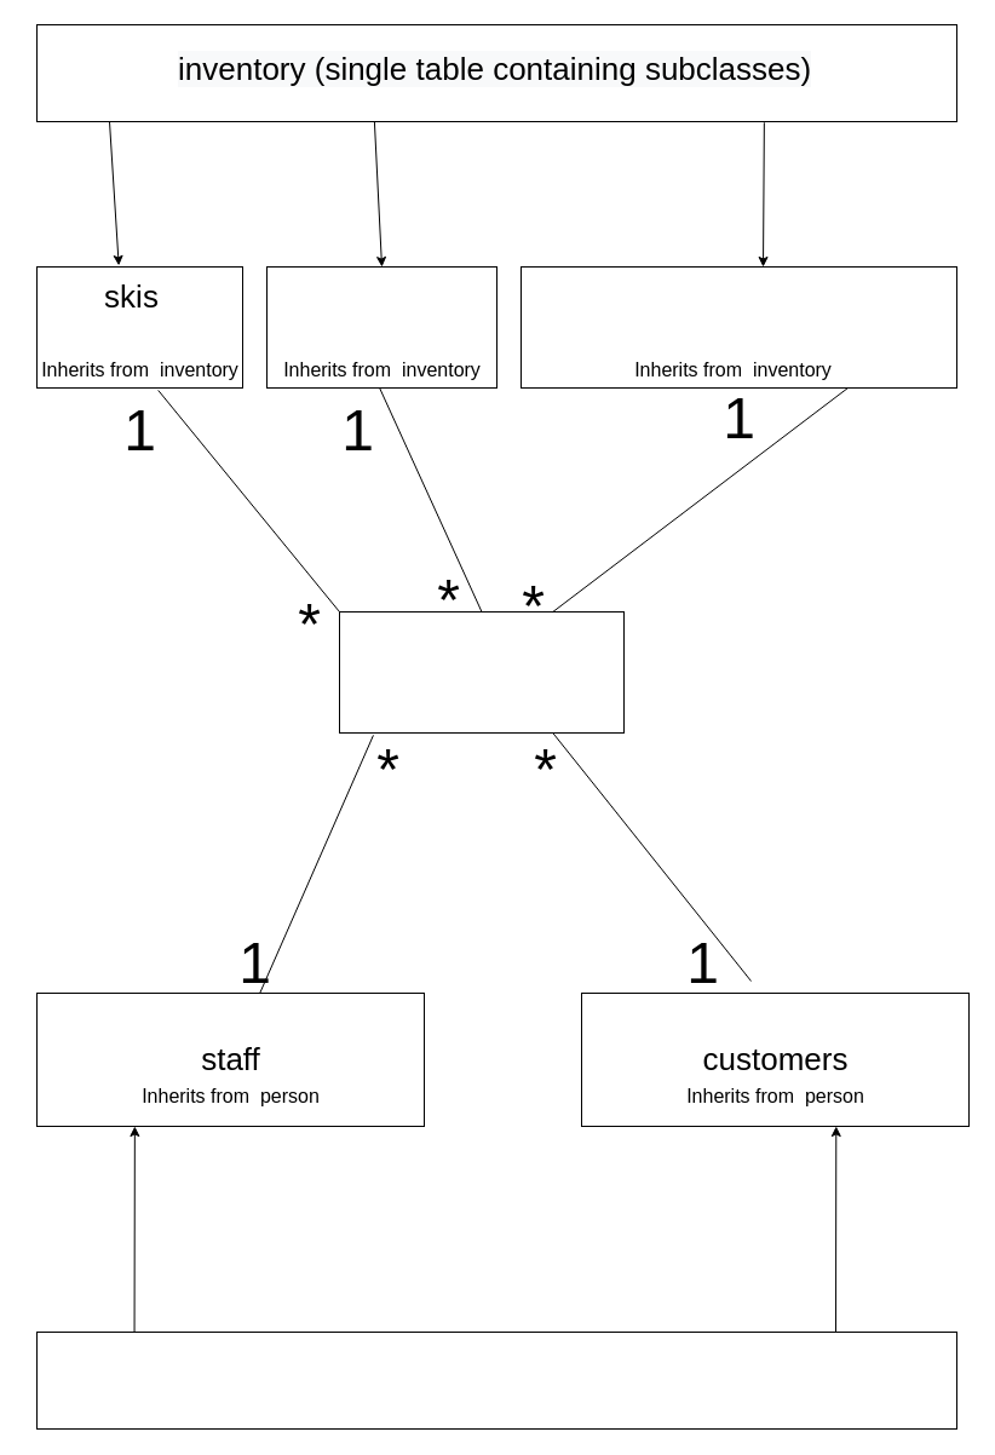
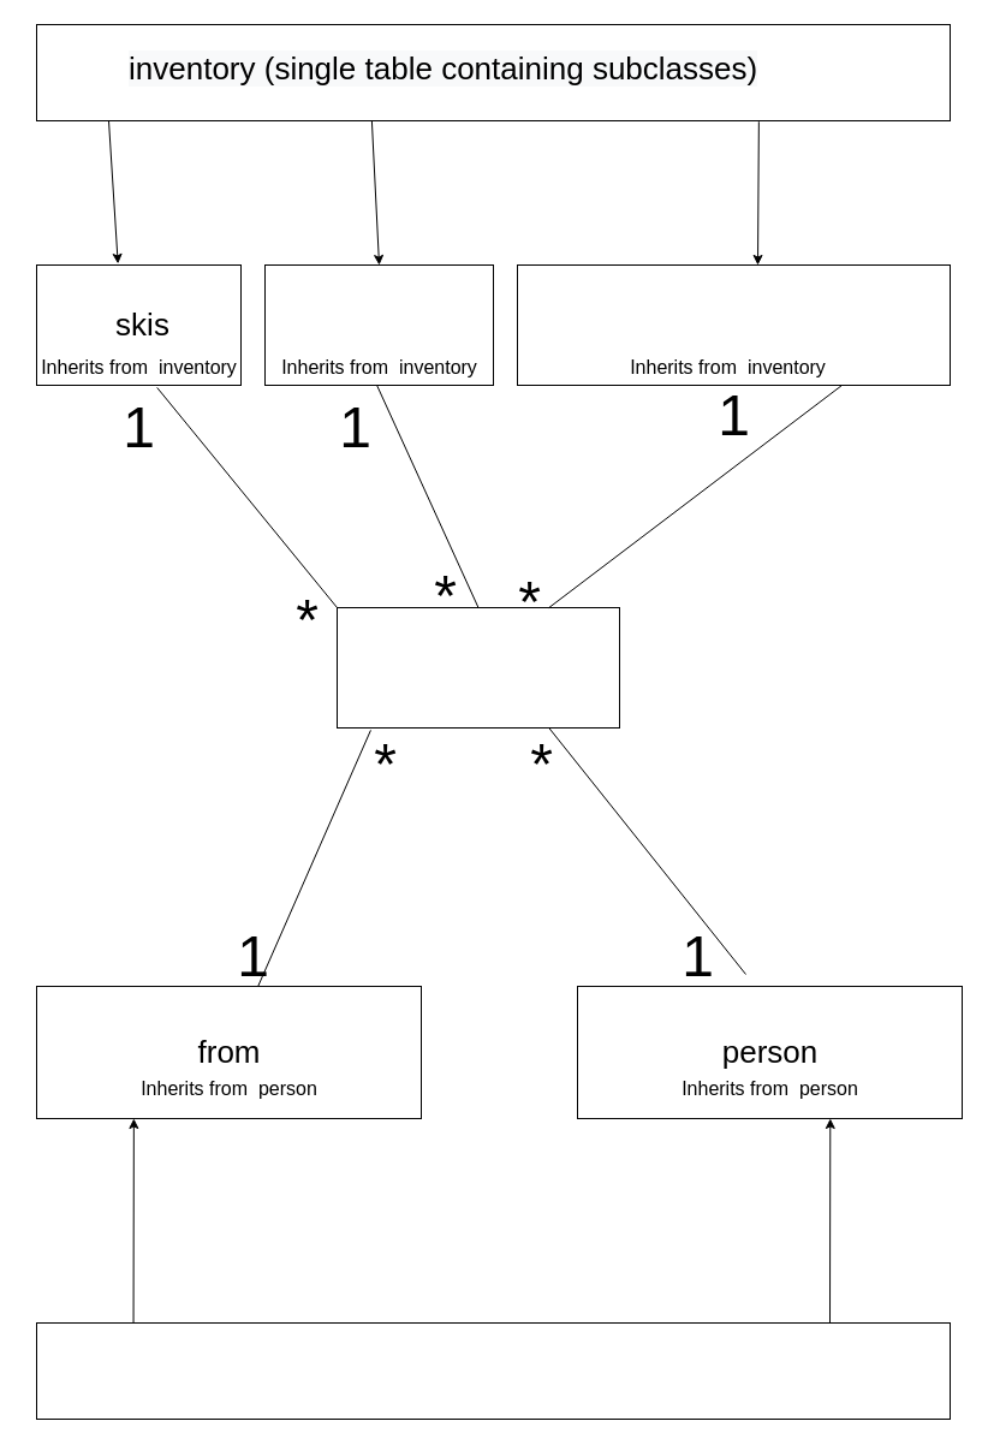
- <mxCell id="3" value="&lt;span style=&quot;color: rgb(0, 0, 0); font-family: Helvetica; font-size: 26px; font-style: normal; font-variant-ligatures: normal; font-variant-caps: normal; font-weight: 400; letter-spacing: normal; orphans: 2; text-align: center; text-indent: 0px; text-transform: none; widows: 2; word-spacing: 0px; -webkit-text-stroke-width: 0px; background-color: rgb(248, 249, 250); text-decoration-thickness: initial; text-decoration-style: initial; text-decoration-color: initial; float: none; display: inline !important;&quot;&gt;inventory (single table containing subclasses)&lt;/span&gt;" style="text;whiteSpace=wrap;html=1;" parent="1" vertex="1"><mxGeometry x="145" y="35" width="530" height="50" as="geometry" /></mxCell>
+ <mxCell id="3" value="&lt;span style=&quot;color: rgb(0, 0, 0); font-family: Helvetica; font-size: 26px; font-style: normal; font-variant-ligatures: normal; font-variant-caps: normal; font-weight: 400; letter-spacing: normal; orphans: 2; text-align: center; text-indent: 0px; text-transform: none; widows: 2; word-spacing: 0px; -webkit-text-stroke-width: 0px; background-color: rgb(248, 249, 250); text-decoration-thickness: initial; text-decoration-style: initial; text-decoration-color: initial; float: none; display: inline !important;&quot;&gt;inventory (single table containing subclasses)&lt;/span&gt;" style="text;whiteSpace=wrap;html=1;" parent="1" vertex="1"><mxGeometry x="105" y="35" width="530" height="50" as="geometry" /></mxCell>
- <mxCell id="5" value="skis" style="text;html=1;align=center;verticalAlign=middle;resizable=0;points=[];autosize=1;strokeColor=none;fillColor=none;fontSize=26;" parent="1" vertex="1"><mxGeometry x="73" y="225" width="70" height="40" as="geometry" /></mxCell>
+ <mxCell id="5" value="skis" style="text;html=1;align=center;verticalAlign=middle;resizable=0;points=[];autosize=1;strokeColor=none;fillColor=none;fontSize=26;" parent="1" vertex="1"><mxGeometry x="83" y="250" width="70" height="40" as="geometry" /></mxCell>
- <mxCell id="24" value="staff" style="text;html=1;align=center;verticalAlign=middle;resizable=0;points=[];autosize=1;strokeColor=none;fillColor=none;fontSize=26;" vertex="1" parent="1"><mxGeometry x="155" y="855" width="70" height="40" as="geometry" /></mxCell>
+ <mxCell id="24" value="from" style="text;html=1;align=center;verticalAlign=middle;resizable=0;points=[];autosize=1;strokeColor=none;fillColor=none;fontSize=26;" vertex="1" parent="1"><mxGeometry x="155" y="855" width="70" height="40" as="geometry" /></mxCell>
- <mxCell id="13" value="customers" style="text;html=1;align=center;verticalAlign=middle;resizable=0;points=[];autosize=1;strokeColor=none;fillColor=none;fontSize=26;" parent="1" vertex="1"><mxGeometry x="570" y="855" width="140" height="40" as="geometry" /></mxCell>
+ <mxCell id="13" value="person" style="text;html=1;align=center;verticalAlign=middle;resizable=0;points=[];autosize=1;strokeColor=none;fillColor=none;fontSize=26;" parent="1" vertex="1"><mxGeometry x="570" y="855" width="140" height="40" as="geometry" /></mxCell>
